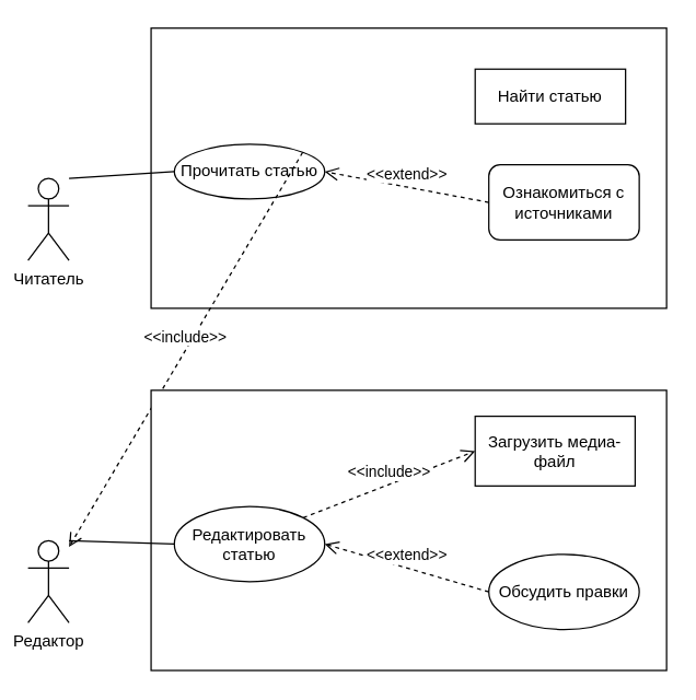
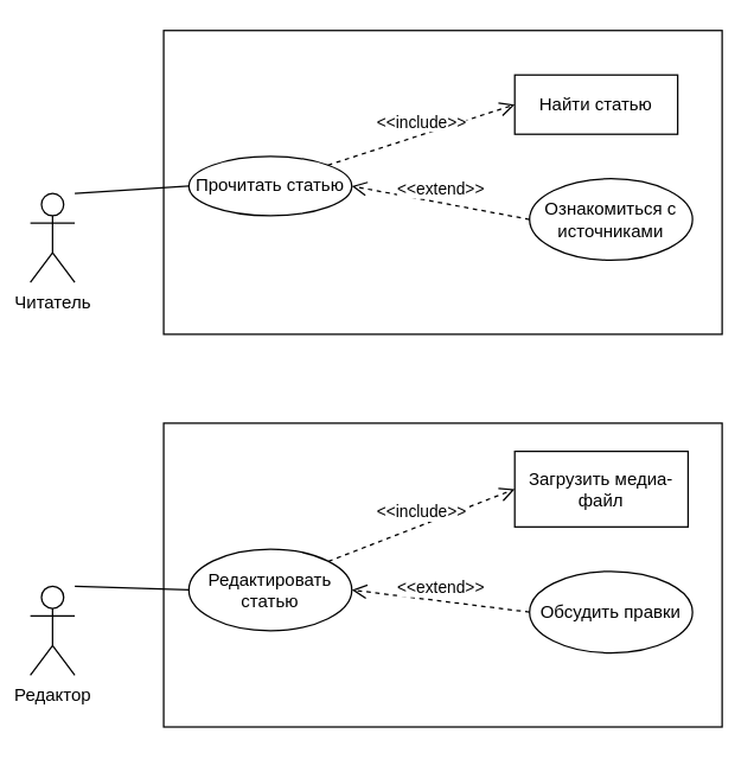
- <mxCell id="6" value="Ознакомиться с источниками" style="whiteSpace=wrap;html=1;rounded=1;" vertex="1" parent="1"><mxGeometry x="357" y="120" width="110" height="55" as="geometry" /></mxCell>
+ <mxCell id="6" value="Ознакомиться с источниками" style="ellipse;whiteSpace=wrap;html=1;" vertex="1" parent="1"><mxGeometry x="357" y="120" width="110" height="55" as="geometry" /></mxCell>
- <mxCell id="8" value="&amp;lt;&amp;lt;include&amp;gt;&amp;gt;" style="html=1;verticalAlign=bottom;endArrow=open;dashed=1;endSize=8;curved=0;rounded=0;exitX=1;exitY=0;exitDx=0;exitDy=0;" edge="1" parent="1" source="4" target="11"><mxGeometry relative="1" as="geometry"><mxPoint x="347" y="115" as="sourcePoint" /><mxPoint x="267" y="115" as="targetPoint" /></mxGeometry></mxCell>
+ <mxCell id="8" value="&amp;lt;&amp;lt;include&amp;gt;&amp;gt;" style="html=1;verticalAlign=bottom;endArrow=open;dashed=1;endSize=8;curved=0;rounded=0;exitX=1;exitY=0;exitDx=0;exitDy=0;entryX=0;entryY=0.5;entryDx=0;entryDy=0;" edge="1" parent="1" source="4" target="5"><mxGeometry relative="1" as="geometry"><mxPoint x="347" y="115" as="sourcePoint" /><mxPoint x="267" y="115" as="targetPoint" /></mxGeometry></mxCell>
- <mxCell id="14" value="Обсудить правки" style="ellipse;whiteSpace=wrap;html=1;" vertex="1" parent="1"><mxGeometry x="357" y="405" width="110" height="55" as="geometry" /></mxCell>
+ <mxCell id="14" value="Обсудить правки" style="ellipse;whiteSpace=wrap;html=1;" vertex="1" parent="1"><mxGeometry x="357" y="385" width="110" height="55" as="geometry" /></mxCell>
